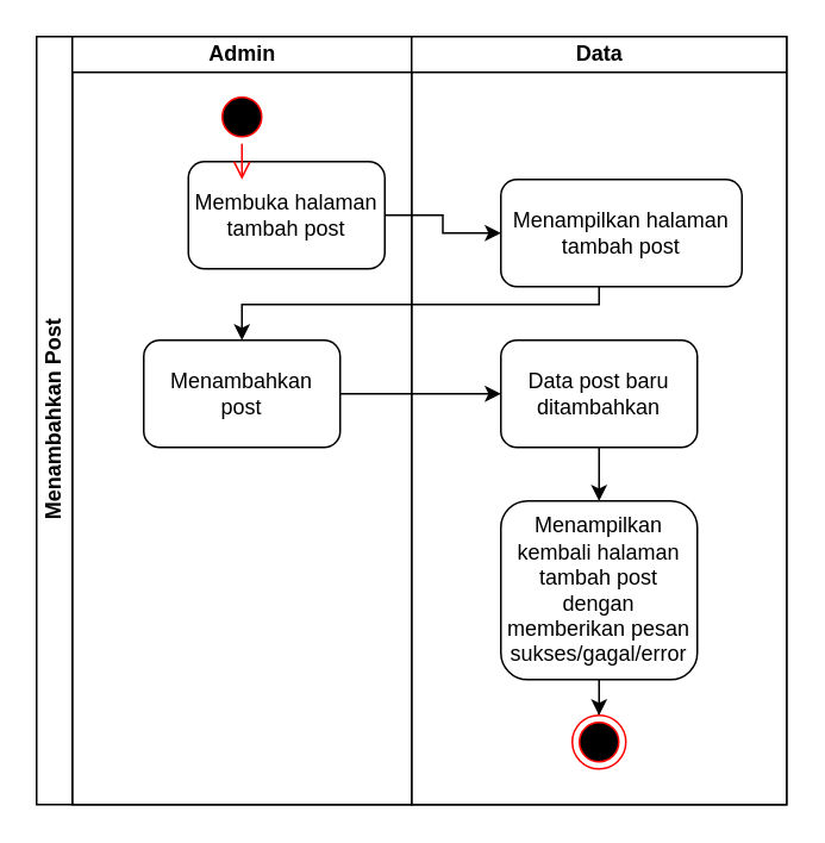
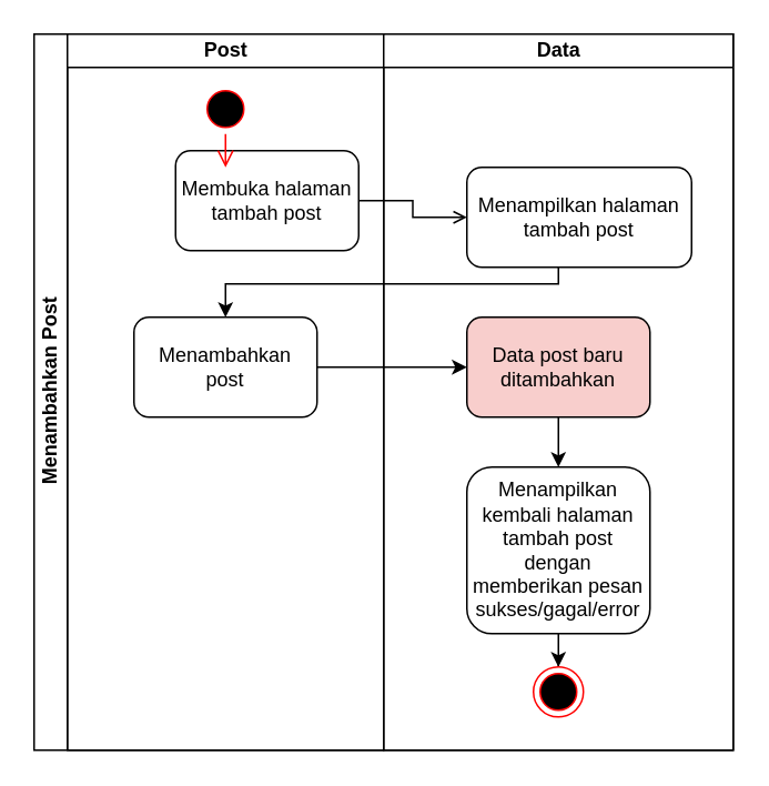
- <mxCell id="3" value="Admin" style="swimlane;html=1;startSize=20;" parent="2" vertex="1"><mxGeometry x="20" width="190" height="430" as="geometry" /></mxCell>
+ <mxCell id="3" value="Post" style="swimlane;html=1;startSize=20;" parent="2" vertex="1"><mxGeometry x="20" width="190" height="430" as="geometry" /></mxCell>
- <mxCell id="15" style="edgeStyle=orthogonalEdgeStyle;rounded=0;orthogonalLoop=1;jettySize=auto;html=1;" parent="2" source="4" target="9" edge="1"><mxGeometry relative="1" as="geometry" /></mxCell>
+ <mxCell id="15" style="edgeStyle=orthogonalEdgeStyle;rounded=0;orthogonalLoop=1;jettySize=auto;html=1;endArrow=open;" parent="2" source="4" target="9" edge="1"><mxGeometry relative="1" as="geometry" /></mxCell>
- <mxCell id="11" value="Data post baru ditambahkan" style="rounded=1;whiteSpace=wrap;html=1;" parent="8" vertex="1"><mxGeometry x="50" y="170" width="110" height="60" as="geometry" /></mxCell>
+ <mxCell id="11" value="Data post baru ditambahkan" style="rounded=1;whiteSpace=wrap;html=1;fillColor=#f8cecc;" parent="8" vertex="1"><mxGeometry x="50" y="170" width="110" height="60" as="geometry" /></mxCell>
